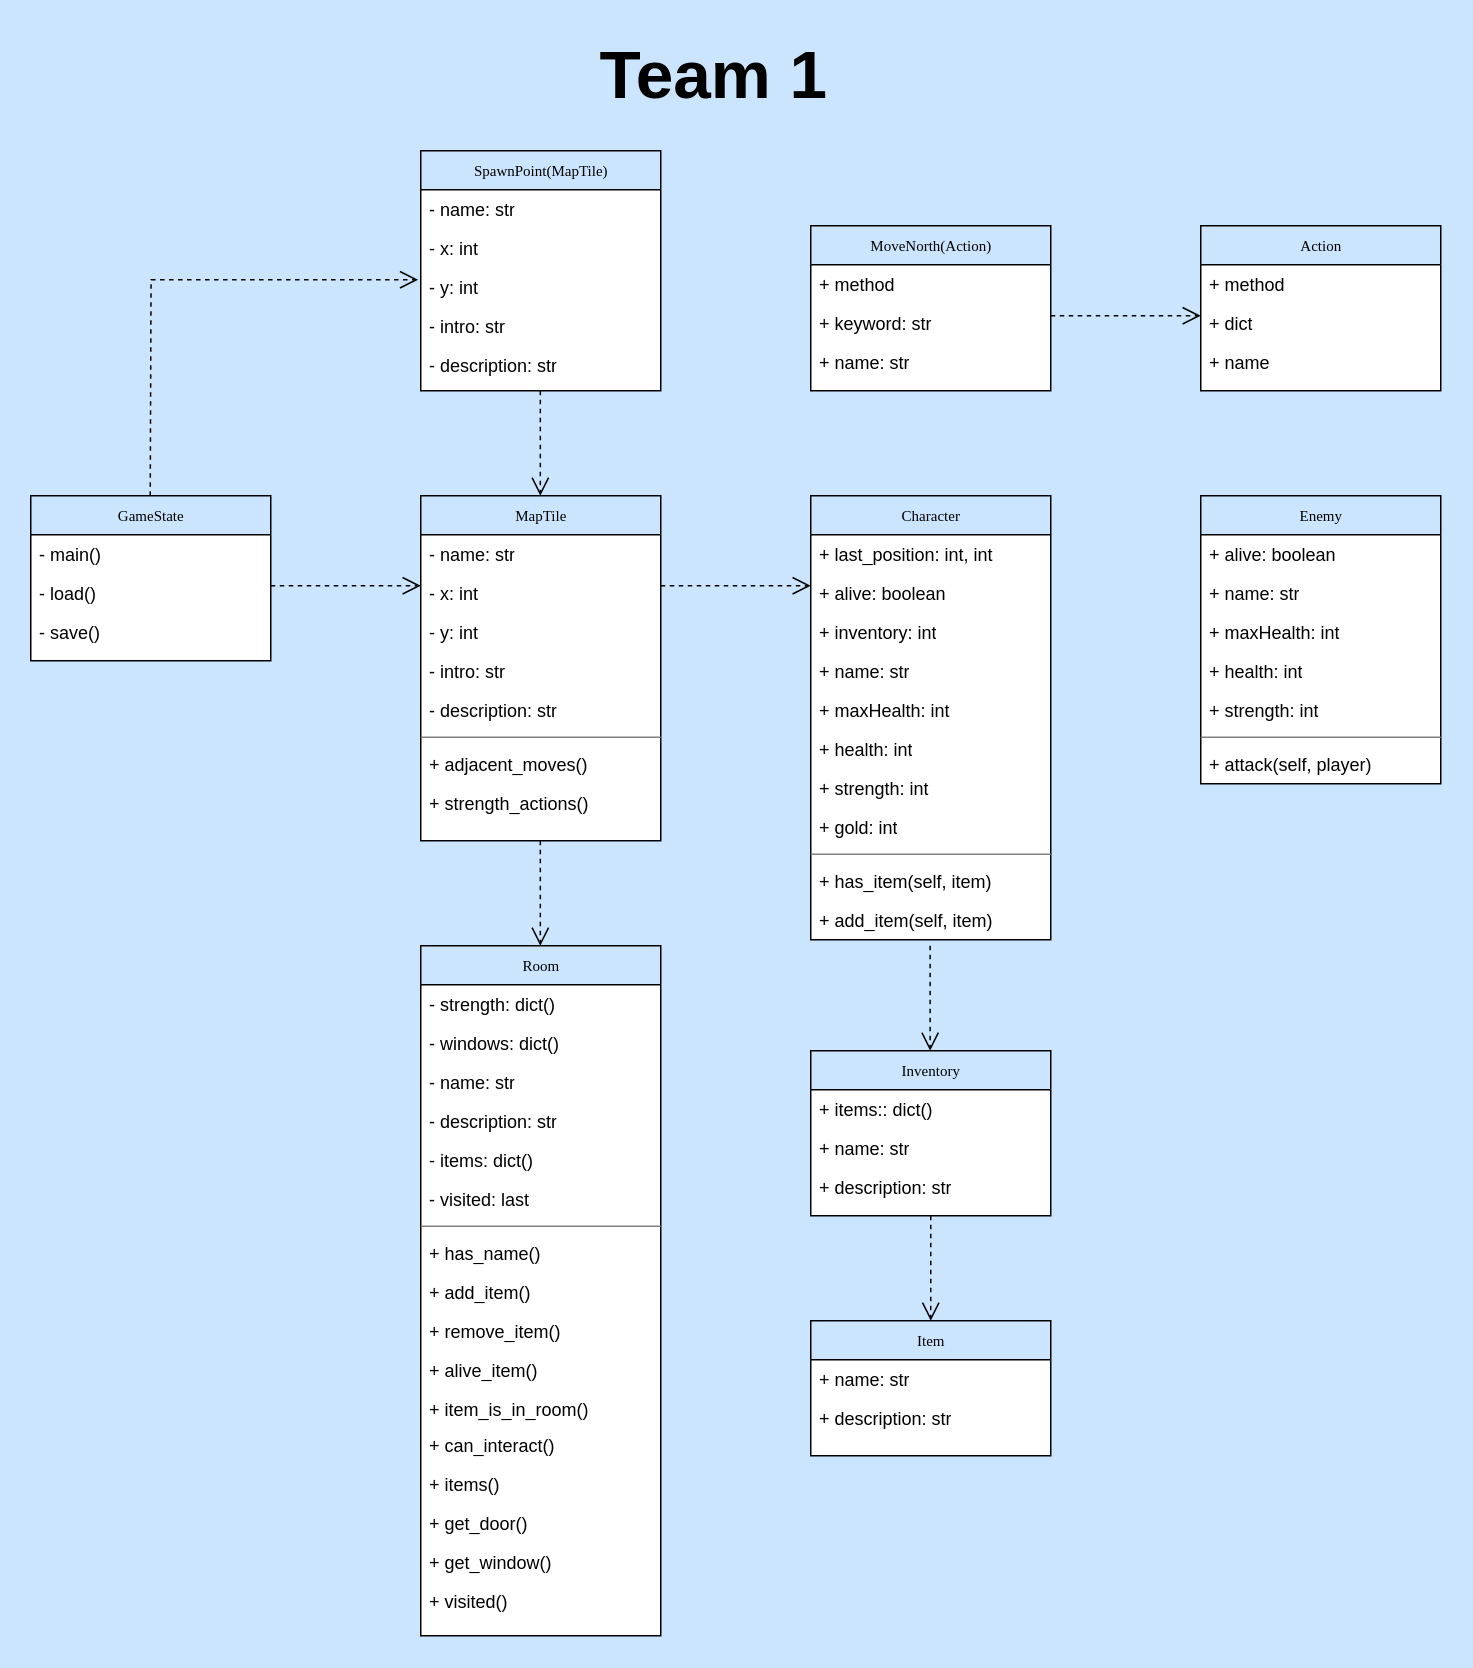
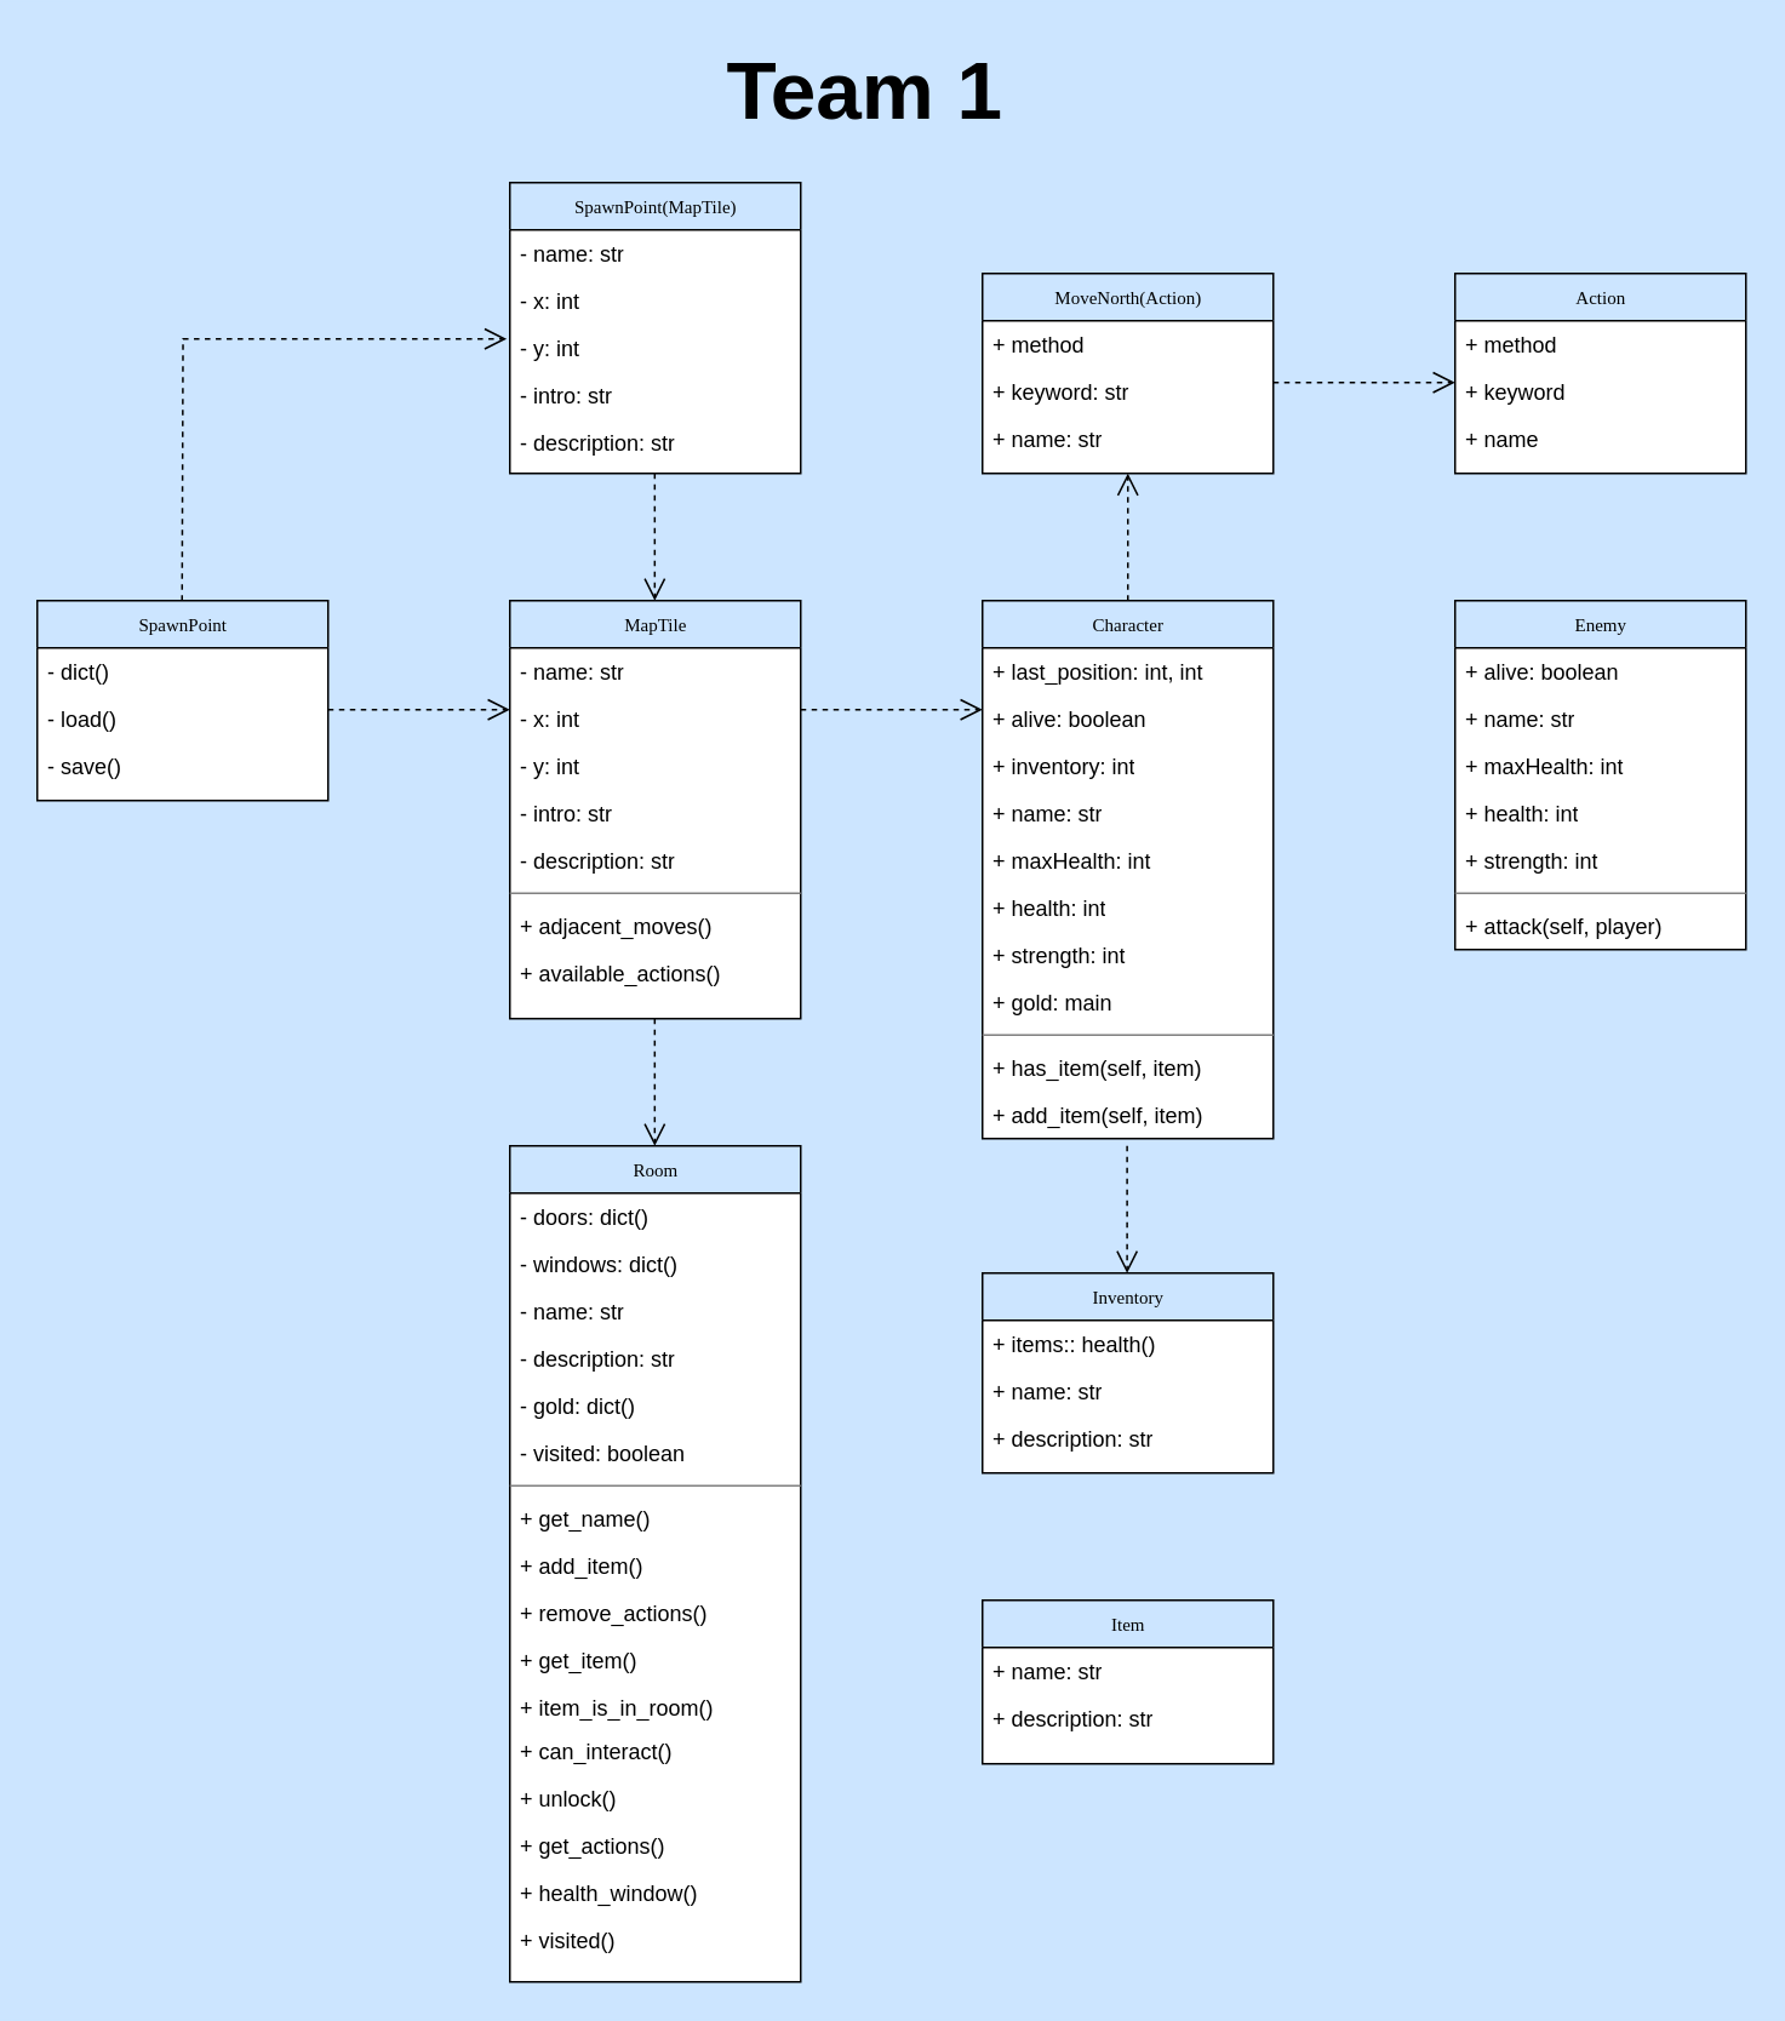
- <mxCell id="24" value="+ dict" style="text;html=1;strokeColor=none;fillColor=none;align=left;verticalAlign=top;spacingLeft=4;spacingRight=4;whiteSpace=wrap;overflow=hidden;rotatable=0;points=[[0,0.5],[1,0.5]];portConstraint=eastwest;" parent="22" vertex="1"><mxGeometry y="52" width="160" height="26" as="geometry" /></mxCell>
+ <mxCell id="24" value="+ keyword" style="text;html=1;strokeColor=none;fillColor=none;align=left;verticalAlign=top;spacingLeft=4;spacingRight=4;whiteSpace=wrap;overflow=hidden;rotatable=0;points=[[0,0.5],[1,0.5]];portConstraint=eastwest;" parent="22" vertex="1"><mxGeometry y="52" width="160" height="26" as="geometry" /></mxCell>
+ <mxCell id="78" style="edgeStyle=orthogonalEdgeStyle;rounded=0;html=1;dashed=1;labelBackgroundColor=none;startFill=0;endArrow=open;endFill=0;endSize=10;fontFamily=Verdana;fontSize=10;exitX=0.5;exitY=0;exitDx=0;exitDy=0;entryX=0.5;entryY=1;entryDx=0;entryDy=0;" edge="1" parent="1" source="2" target="60"><mxGeometry relative="1" as="geometry"><Array as="points" /><mxPoint x="619.5" y="260" as="sourcePoint" /><mxPoint x="770" y="260" as="targetPoint" /></mxGeometry></mxCell>
- <mxCell id="14" value="GameState" style="swimlane;html=1;fontStyle=0;childLayout=stackLayout;horizontal=1;startSize=26;fillColor=none;horizontalStack=0;resizeParent=1;resizeLast=0;collapsible=1;marginBottom=0;swimlaneFillColor=#ffffff;rounded=0;shadow=0;comic=0;labelBackgroundColor=none;strokeWidth=1;fontFamily=Verdana;fontSize=10;align=center;" parent="1" vertex="1"><mxGeometry x="20" y="330" width="160" height="110" as="geometry" /></mxCell>
+ <mxCell id="14" value="SpawnPoint" style="swimlane;html=1;fontStyle=0;childLayout=stackLayout;horizontal=1;startSize=26;fillColor=none;horizontalStack=0;resizeParent=1;resizeLast=0;collapsible=1;marginBottom=0;swimlaneFillColor=#ffffff;rounded=0;shadow=0;comic=0;labelBackgroundColor=none;strokeWidth=1;fontFamily=Verdana;fontSize=10;align=center;" parent="1" vertex="1"><mxGeometry x="20" y="330" width="160" height="110" as="geometry" /></mxCell>
- <mxCell id="15" value="- main()" style="text;html=1;strokeColor=none;fillColor=none;align=left;verticalAlign=top;spacingLeft=4;spacingRight=4;whiteSpace=wrap;overflow=hidden;rotatable=0;points=[[0,0.5],[1,0.5]];portConstraint=eastwest;" vertex="1" parent="14"><mxGeometry y="26" width="160" height="26" as="geometry" /></mxCell>
+ <mxCell id="15" value="- dict()" style="text;html=1;strokeColor=none;fillColor=none;align=left;verticalAlign=top;spacingLeft=4;spacingRight=4;whiteSpace=wrap;overflow=hidden;rotatable=0;points=[[0,0.5],[1,0.5]];portConstraint=eastwest;" vertex="1" parent="14"><mxGeometry y="26" width="160" height="26" as="geometry" /></mxCell>
- <mxCell id="53" value="+ strength_actions()" style="text;html=1;strokeColor=none;fillColor=none;align=left;verticalAlign=top;spacingLeft=4;spacingRight=4;whiteSpace=wrap;overflow=hidden;rotatable=0;points=[[0,0.5],[1,0.5]];portConstraint=eastwest;" vertex="1" parent="45"><mxGeometry y="192" width="160" height="26" as="geometry" /></mxCell>
+ <mxCell id="53" value="+ available_actions()" style="text;html=1;strokeColor=none;fillColor=none;align=left;verticalAlign=top;spacingLeft=4;spacingRight=4;whiteSpace=wrap;overflow=hidden;rotatable=0;points=[[0,0.5],[1,0.5]];portConstraint=eastwest;" vertex="1" parent="45"><mxGeometry y="192" width="160" height="26" as="geometry" /></mxCell>
- <mxCell id="10" value="+ gold: int" style="text;html=1;strokeColor=none;fillColor=none;align=left;verticalAlign=top;spacingLeft=4;spacingRight=4;whiteSpace=wrap;overflow=hidden;rotatable=0;points=[[0,0.5],[1,0.5]];portConstraint=eastwest;" parent="2" vertex="1"><mxGeometry y="208" width="160" height="26" as="geometry" /></mxCell>
+ <mxCell id="10" value="+ gold: main" style="text;html=1;strokeColor=none;fillColor=none;align=left;verticalAlign=top;spacingLeft=4;spacingRight=4;whiteSpace=wrap;overflow=hidden;rotatable=0;points=[[0,0.5],[1,0.5]];portConstraint=eastwest;" parent="2" vertex="1"><mxGeometry y="208" width="160" height="26" as="geometry" /></mxCell>
- <mxCell id="28" value="- strength: dict()" style="text;html=1;strokeColor=none;fillColor=none;align=left;verticalAlign=top;spacingLeft=4;spacingRight=4;whiteSpace=wrap;overflow=hidden;rotatable=0;points=[[0,0.5],[1,0.5]];portConstraint=eastwest;" vertex="1" parent="27"><mxGeometry y="26" width="160" height="26" as="geometry" /></mxCell>
+ <mxCell id="28" value="- doors: dict()" style="text;html=1;strokeColor=none;fillColor=none;align=left;verticalAlign=top;spacingLeft=4;spacingRight=4;whiteSpace=wrap;overflow=hidden;rotatable=0;points=[[0,0.5],[1,0.5]];portConstraint=eastwest;" vertex="1" parent="27"><mxGeometry y="26" width="160" height="26" as="geometry" /></mxCell>
- <mxCell id="19" value="+ items:: dict()" style="text;html=1;strokeColor=none;fillColor=none;align=left;verticalAlign=top;spacingLeft=4;spacingRight=4;whiteSpace=wrap;overflow=hidden;rotatable=0;points=[[0,0.5],[1,0.5]];portConstraint=eastwest;" parent="18" vertex="1"><mxGeometry y="26" width="160" height="26" as="geometry" /></mxCell>
+ <mxCell id="19" value="+ items:: health()" style="text;html=1;strokeColor=none;fillColor=none;align=left;verticalAlign=top;spacingLeft=4;spacingRight=4;whiteSpace=wrap;overflow=hidden;rotatable=0;points=[[0,0.5],[1,0.5]];portConstraint=eastwest;" parent="18" vertex="1"><mxGeometry y="26" width="160" height="26" as="geometry" /></mxCell>
- <mxCell id="32" value="- items: dict()" style="text;html=1;strokeColor=none;fillColor=none;align=left;verticalAlign=top;spacingLeft=4;spacingRight=4;whiteSpace=wrap;overflow=hidden;rotatable=0;points=[[0,0.5],[1,0.5]];portConstraint=eastwest;" vertex="1" parent="27"><mxGeometry y="130" width="160" height="26" as="geometry" /></mxCell>
+ <mxCell id="32" value="- gold: dict()" style="text;html=1;strokeColor=none;fillColor=none;align=left;verticalAlign=top;spacingLeft=4;spacingRight=4;whiteSpace=wrap;overflow=hidden;rotatable=0;points=[[0,0.5],[1,0.5]];portConstraint=eastwest;" vertex="1" parent="27"><mxGeometry y="130" width="160" height="26" as="geometry" /></mxCell>
- <mxCell id="33" value="- visited: last" style="text;html=1;strokeColor=none;fillColor=none;align=left;verticalAlign=top;spacingLeft=4;spacingRight=4;whiteSpace=wrap;overflow=hidden;rotatable=0;points=[[0,0.5],[1,0.5]];portConstraint=eastwest;" vertex="1" parent="27"><mxGeometry y="156" width="160" height="26" as="geometry" /></mxCell>
+ <mxCell id="33" value="- visited: boolean" style="text;html=1;strokeColor=none;fillColor=none;align=left;verticalAlign=top;spacingLeft=4;spacingRight=4;whiteSpace=wrap;overflow=hidden;rotatable=0;points=[[0,0.5],[1,0.5]];portConstraint=eastwest;" vertex="1" parent="27"><mxGeometry y="156" width="160" height="26" as="geometry" /></mxCell>
- <mxCell id="35" value="+ has_name()" style="text;html=1;strokeColor=none;fillColor=none;align=left;verticalAlign=top;spacingLeft=4;spacingRight=4;whiteSpace=wrap;overflow=hidden;rotatable=0;points=[[0,0.5],[1,0.5]];portConstraint=eastwest;" vertex="1" parent="27"><mxGeometry y="192" width="160" height="26" as="geometry" /></mxCell>
+ <mxCell id="35" value="+ get_name()" style="text;html=1;strokeColor=none;fillColor=none;align=left;verticalAlign=top;spacingLeft=4;spacingRight=4;whiteSpace=wrap;overflow=hidden;rotatable=0;points=[[0,0.5],[1,0.5]];portConstraint=eastwest;" vertex="1" parent="27"><mxGeometry y="192" width="160" height="26" as="geometry" /></mxCell>
- <mxCell id="76" style="edgeStyle=orthogonalEdgeStyle;rounded=0;html=1;dashed=1;labelBackgroundColor=none;startFill=0;endArrow=open;endFill=0;endSize=10;fontFamily=Verdana;fontSize=10;entryX=0.5;entryY=0;entryDx=0;entryDy=0;exitX=0.5;exitY=1;exitDx=0;exitDy=0;" edge="1" parent="1" source="18" target="64"><mxGeometry relative="1" as="geometry"><Array as="points" /><mxPoint x="610" y="830.58" as="sourcePoint" /><mxPoint x="710" y="830.58" as="targetPoint" /></mxGeometry></mxCell>
- <mxCell id="37" value="+ remove_item()" style="text;html=1;strokeColor=none;fillColor=none;align=left;verticalAlign=top;spacingLeft=4;spacingRight=4;whiteSpace=wrap;overflow=hidden;rotatable=0;points=[[0,0.5],[1,0.5]];portConstraint=eastwest;" vertex="1" parent="27"><mxGeometry y="244" width="160" height="26" as="geometry" /></mxCell>
+ <mxCell id="37" value="+ remove_actions()" style="text;html=1;strokeColor=none;fillColor=none;align=left;verticalAlign=top;spacingLeft=4;spacingRight=4;whiteSpace=wrap;overflow=hidden;rotatable=0;points=[[0,0.5],[1,0.5]];portConstraint=eastwest;" vertex="1" parent="27"><mxGeometry y="244" width="160" height="26" as="geometry" /></mxCell>
- <mxCell id="38" value="+ alive_item()" style="text;html=1;strokeColor=none;fillColor=none;align=left;verticalAlign=top;spacingLeft=4;spacingRight=4;whiteSpace=wrap;overflow=hidden;rotatable=0;points=[[0,0.5],[1,0.5]];portConstraint=eastwest;" vertex="1" parent="27"><mxGeometry y="270" width="160" height="26" as="geometry" /></mxCell>
+ <mxCell id="38" value="+ get_item()" style="text;html=1;strokeColor=none;fillColor=none;align=left;verticalAlign=top;spacingLeft=4;spacingRight=4;whiteSpace=wrap;overflow=hidden;rotatable=0;points=[[0,0.5],[1,0.5]];portConstraint=eastwest;" vertex="1" parent="27"><mxGeometry y="270" width="160" height="26" as="geometry" /></mxCell>
- <mxCell id="41" value="+ items()" style="text;html=1;strokeColor=none;fillColor=none;align=left;verticalAlign=top;spacingLeft=4;spacingRight=4;whiteSpace=wrap;overflow=hidden;rotatable=0;points=[[0,0.5],[1,0.5]];portConstraint=eastwest;" vertex="1" parent="27"><mxGeometry y="346" width="160" height="26" as="geometry" /></mxCell>
+ <mxCell id="41" value="+ unlock()" style="text;html=1;strokeColor=none;fillColor=none;align=left;verticalAlign=top;spacingLeft=4;spacingRight=4;whiteSpace=wrap;overflow=hidden;rotatable=0;points=[[0,0.5],[1,0.5]];portConstraint=eastwest;" vertex="1" parent="27"><mxGeometry y="346" width="160" height="26" as="geometry" /></mxCell>
- <mxCell id="42" value="+ get_door()" style="text;html=1;strokeColor=none;fillColor=none;align=left;verticalAlign=top;spacingLeft=4;spacingRight=4;whiteSpace=wrap;overflow=hidden;rotatable=0;points=[[0,0.5],[1,0.5]];portConstraint=eastwest;" vertex="1" parent="27"><mxGeometry y="372" width="160" height="26" as="geometry" /></mxCell>
+ <mxCell id="42" value="+ get_actions()" style="text;html=1;strokeColor=none;fillColor=none;align=left;verticalAlign=top;spacingLeft=4;spacingRight=4;whiteSpace=wrap;overflow=hidden;rotatable=0;points=[[0,0.5],[1,0.5]];portConstraint=eastwest;" vertex="1" parent="27"><mxGeometry y="372" width="160" height="26" as="geometry" /></mxCell>
- <mxCell id="43" value="+ get_window()" style="text;html=1;strokeColor=none;fillColor=none;align=left;verticalAlign=top;spacingLeft=4;spacingRight=4;whiteSpace=wrap;overflow=hidden;rotatable=0;points=[[0,0.5],[1,0.5]];portConstraint=eastwest;" vertex="1" parent="27"><mxGeometry y="398" width="160" height="26" as="geometry" /></mxCell>
+ <mxCell id="43" value="+ health_window()" style="text;html=1;strokeColor=none;fillColor=none;align=left;verticalAlign=top;spacingLeft=4;spacingRight=4;whiteSpace=wrap;overflow=hidden;rotatable=0;points=[[0,0.5],[1,0.5]];portConstraint=eastwest;" vertex="1" parent="27"><mxGeometry y="398" width="160" height="26" as="geometry" /></mxCell>
